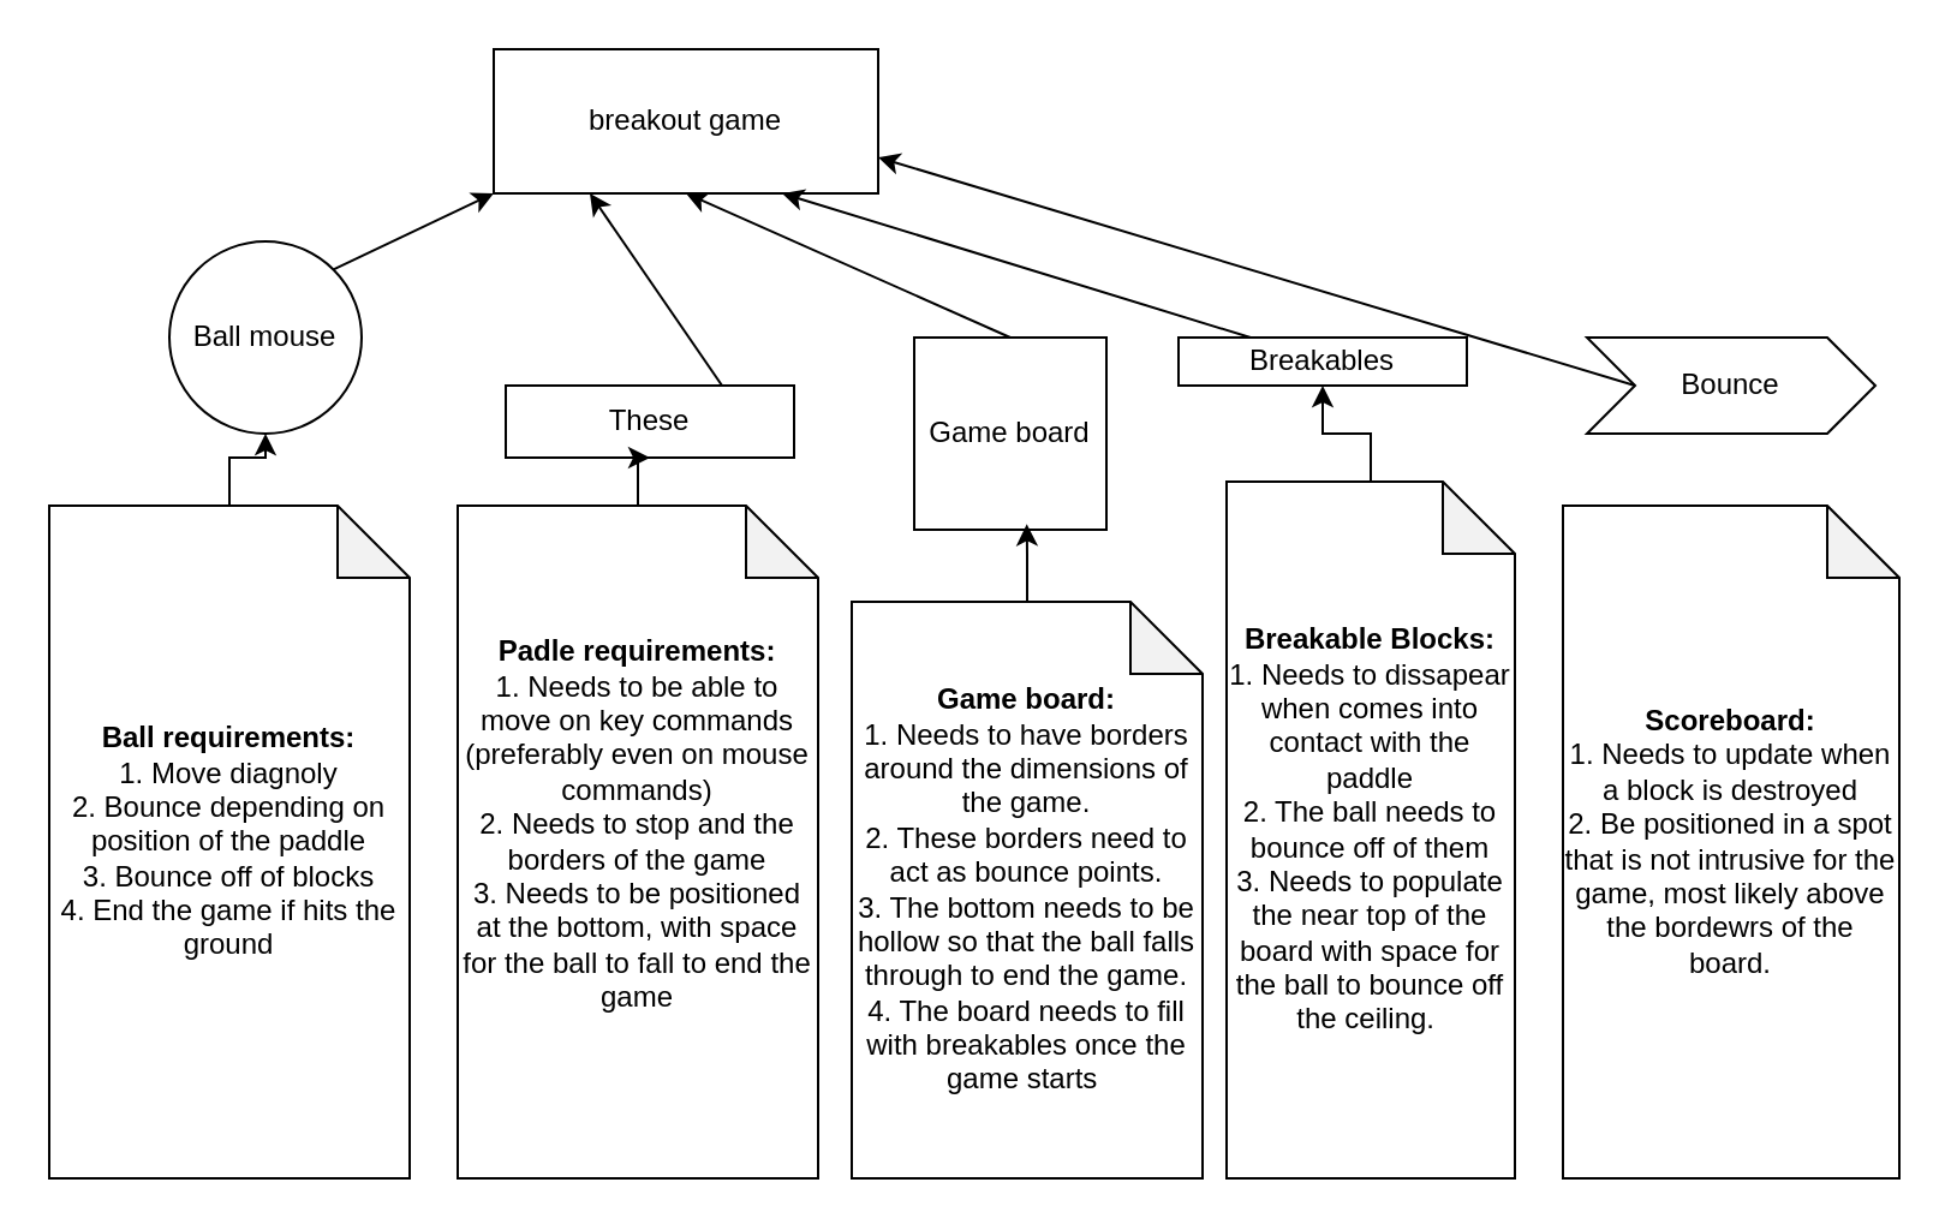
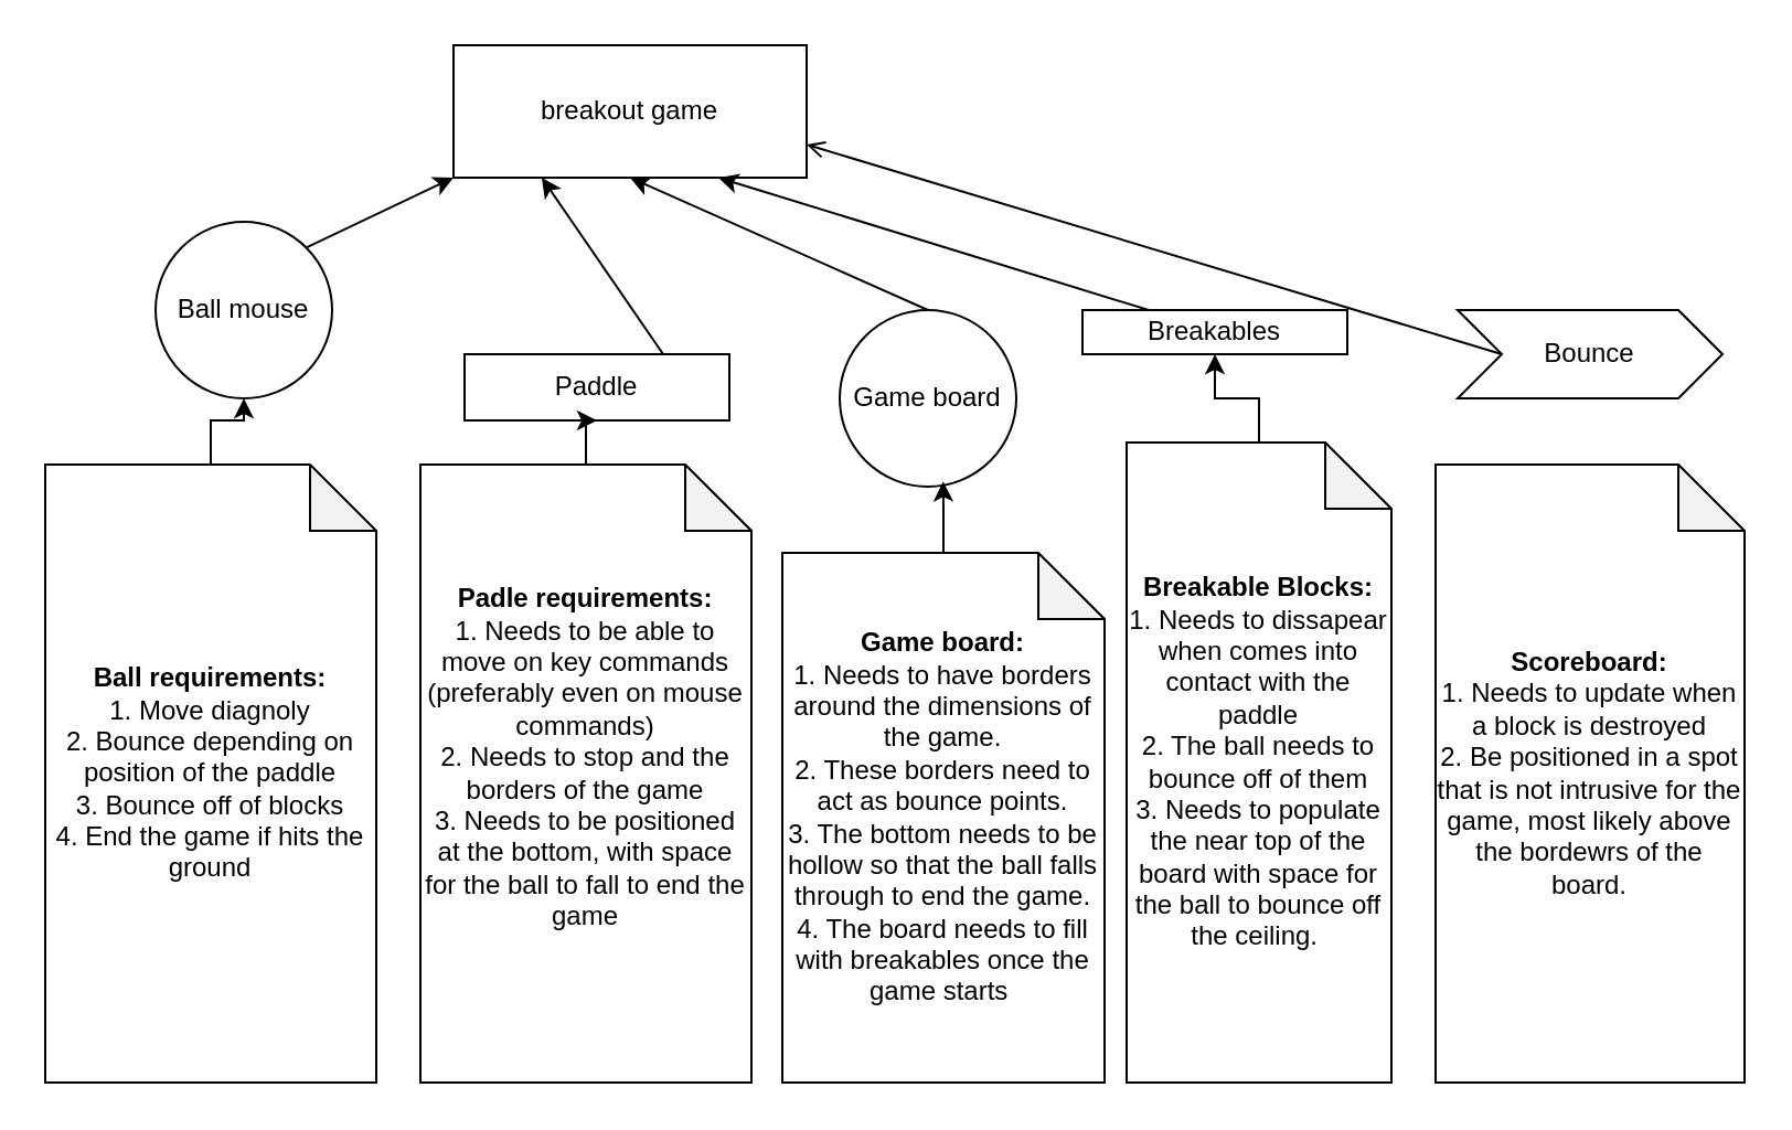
- <mxCell id="10" value="" style="endArrow=classic;html=1;rounded=0;entryX=1;entryY=0.75;entryDx=0;entryDy=0;exitX=0;exitY=0.5;exitDx=0;exitDy=0;" edge="1" parent="1" source="6" target="2"><mxGeometry width="50" height="50" relative="1" as="geometry"><mxPoint x="530" y="90" as="sourcePoint" /><mxPoint x="580" y="40" as="targetPoint" /></mxGeometry></mxCell>
+ <mxCell id="10" value="" style="endArrow=open;html=1;rounded=0;entryX=1;entryY=0.75;entryDx=0;entryDy=0;exitX=0;exitY=0.5;exitDx=0;exitDy=0;" edge="1" parent="1" source="6" target="2"><mxGeometry width="50" height="50" relative="1" as="geometry"><mxPoint x="530" y="90" as="sourcePoint" /><mxPoint x="580" y="40" as="targetPoint" /></mxGeometry></mxCell>
- <mxCell id="4" value="These" style="rounded=0;whiteSpace=wrap;html=1;" vertex="1" parent="1"><mxGeometry x="210" y="160" width="120" height="30" as="geometry" /></mxCell>
+ <mxCell id="4" value="Paddle" style="rounded=0;whiteSpace=wrap;html=1;" vertex="1" parent="1"><mxGeometry x="210" y="160" width="120" height="30" as="geometry" /></mxCell>
- <mxCell id="5" value="Game board" style="whiteSpace=wrap;html=1;aspect=fixed;" vertex="1" parent="1"><mxGeometry x="380" y="140" width="80" height="80" as="geometry" /></mxCell>
+ <mxCell id="5" value="Game board" style="ellipse;whiteSpace=wrap;html=1;aspect=fixed;" vertex="1" parent="1"><mxGeometry x="380" y="140" width="80" height="80" as="geometry" /></mxCell>
